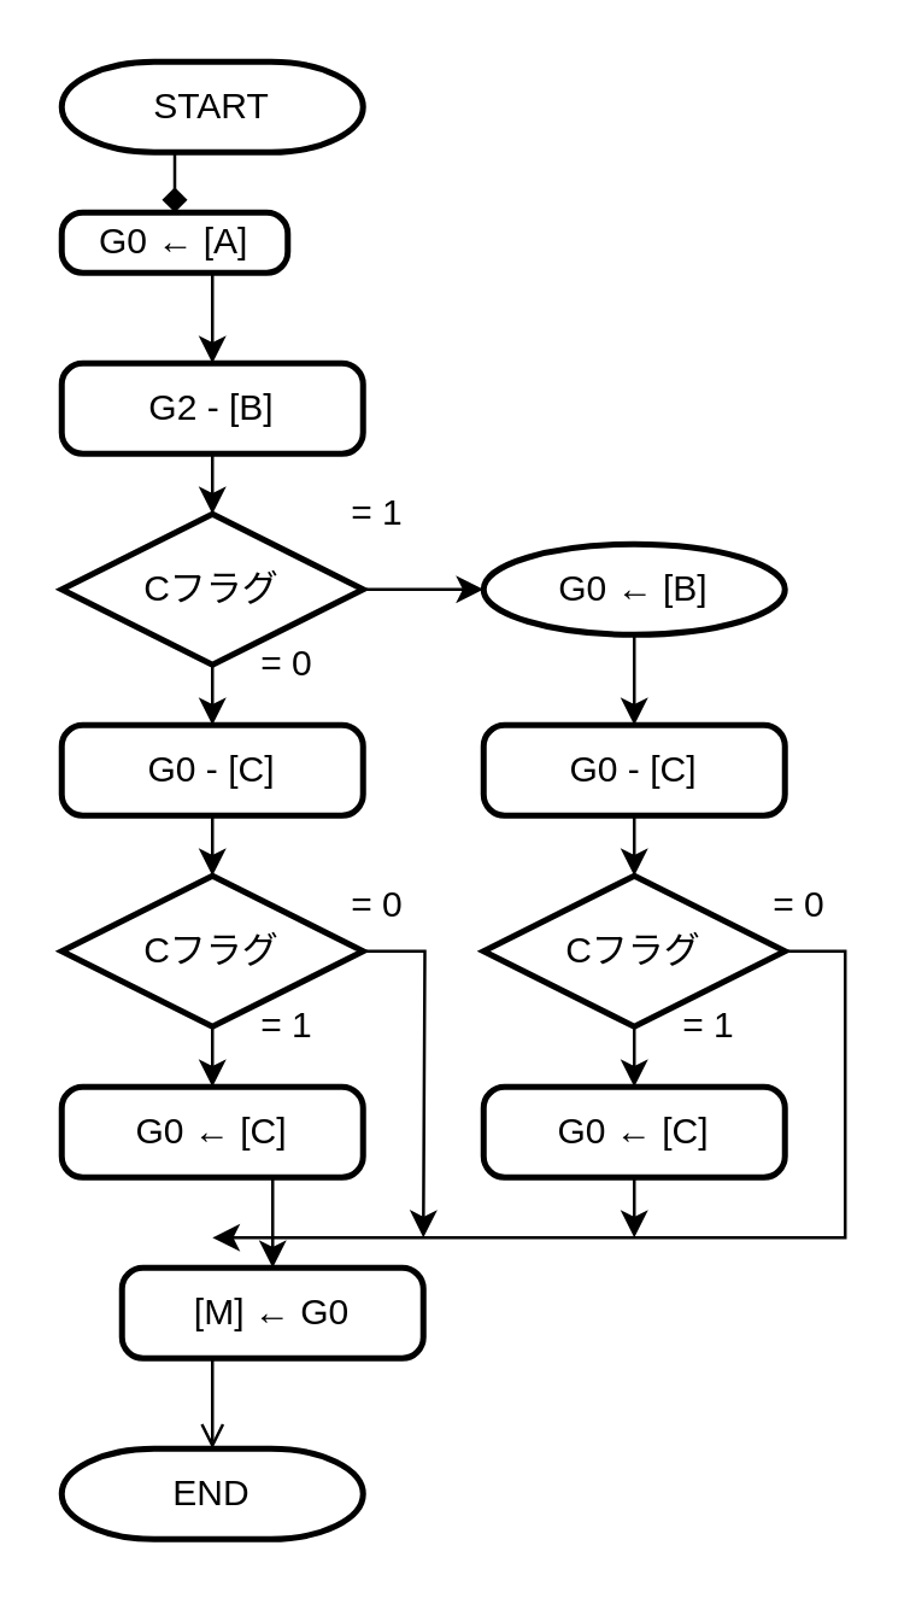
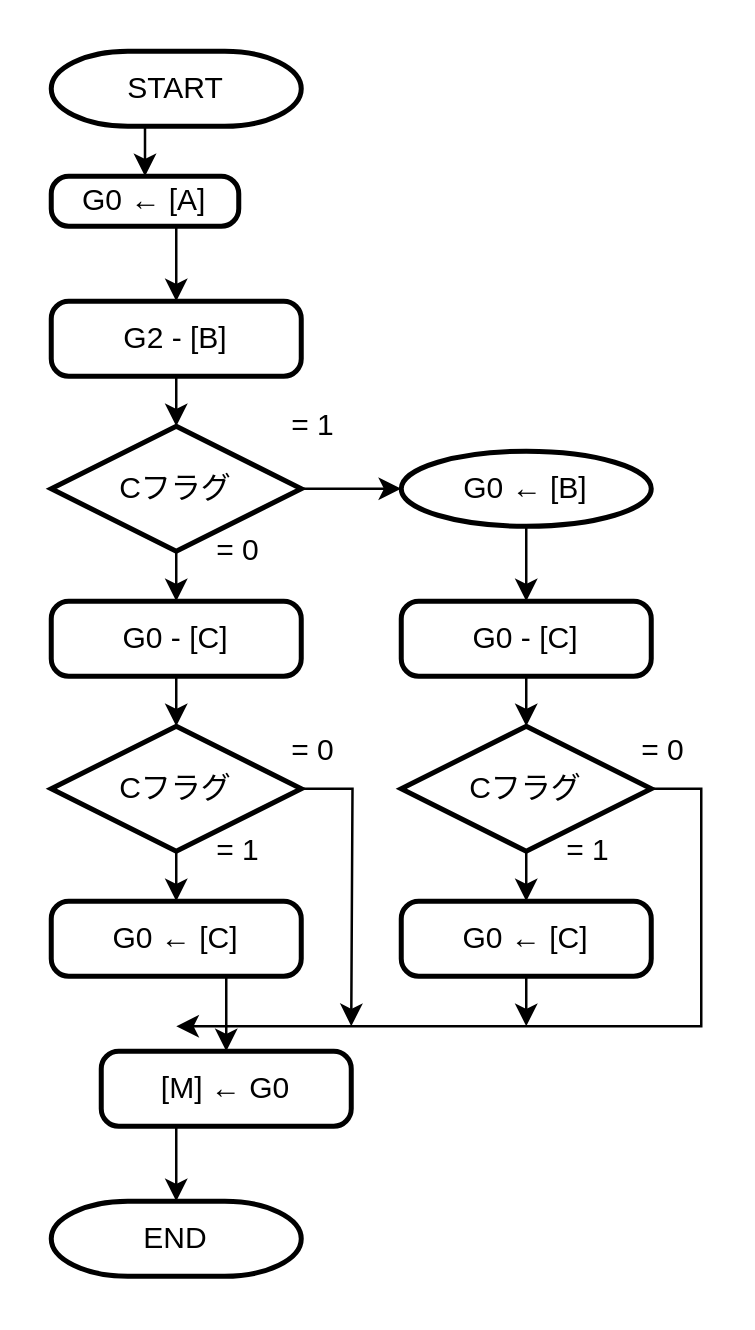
- <mxCell id="2" style="edgeStyle=orthogonalEdgeStyle;rounded=0;orthogonalLoop=1;jettySize=auto;html=1;exitX=0.5;exitY=1;exitDx=0;exitDy=0;exitPerimeter=0;entryX=0.5;entryY=0;entryDx=0;entryDy=0;endArrow=diamond;" parent="1" source="3" target="8" edge="1"><mxGeometry relative="1" as="geometry" /></mxCell>
+ <mxCell id="2" style="edgeStyle=orthogonalEdgeStyle;rounded=0;orthogonalLoop=1;jettySize=auto;html=1;exitX=0.5;exitY=1;exitDx=0;exitDy=0;exitPerimeter=0;entryX=0.5;entryY=0;entryDx=0;entryDy=0;" parent="1" source="3" target="8" edge="1"><mxGeometry relative="1" as="geometry" /></mxCell>
- <mxCell id="19" style="edgeStyle=orthogonalEdgeStyle;rounded=0;orthogonalLoop=1;jettySize=auto;html=1;exitX=0.5;exitY=1;exitDx=0;exitDy=0;entryX=0.5;entryY=0;entryDx=0;entryDy=0;entryPerimeter=0;endArrow=open;" parent="1" source="20" target="21" edge="1"><mxGeometry relative="1" as="geometry" /></mxCell>
+ <mxCell id="19" style="edgeStyle=orthogonalEdgeStyle;rounded=0;orthogonalLoop=1;jettySize=auto;html=1;exitX=0.5;exitY=1;exitDx=0;exitDy=0;entryX=0.5;entryY=0;entryDx=0;entryDy=0;entryPerimeter=0;" parent="1" source="20" target="21" edge="1"><mxGeometry relative="1" as="geometry" /></mxCell>
